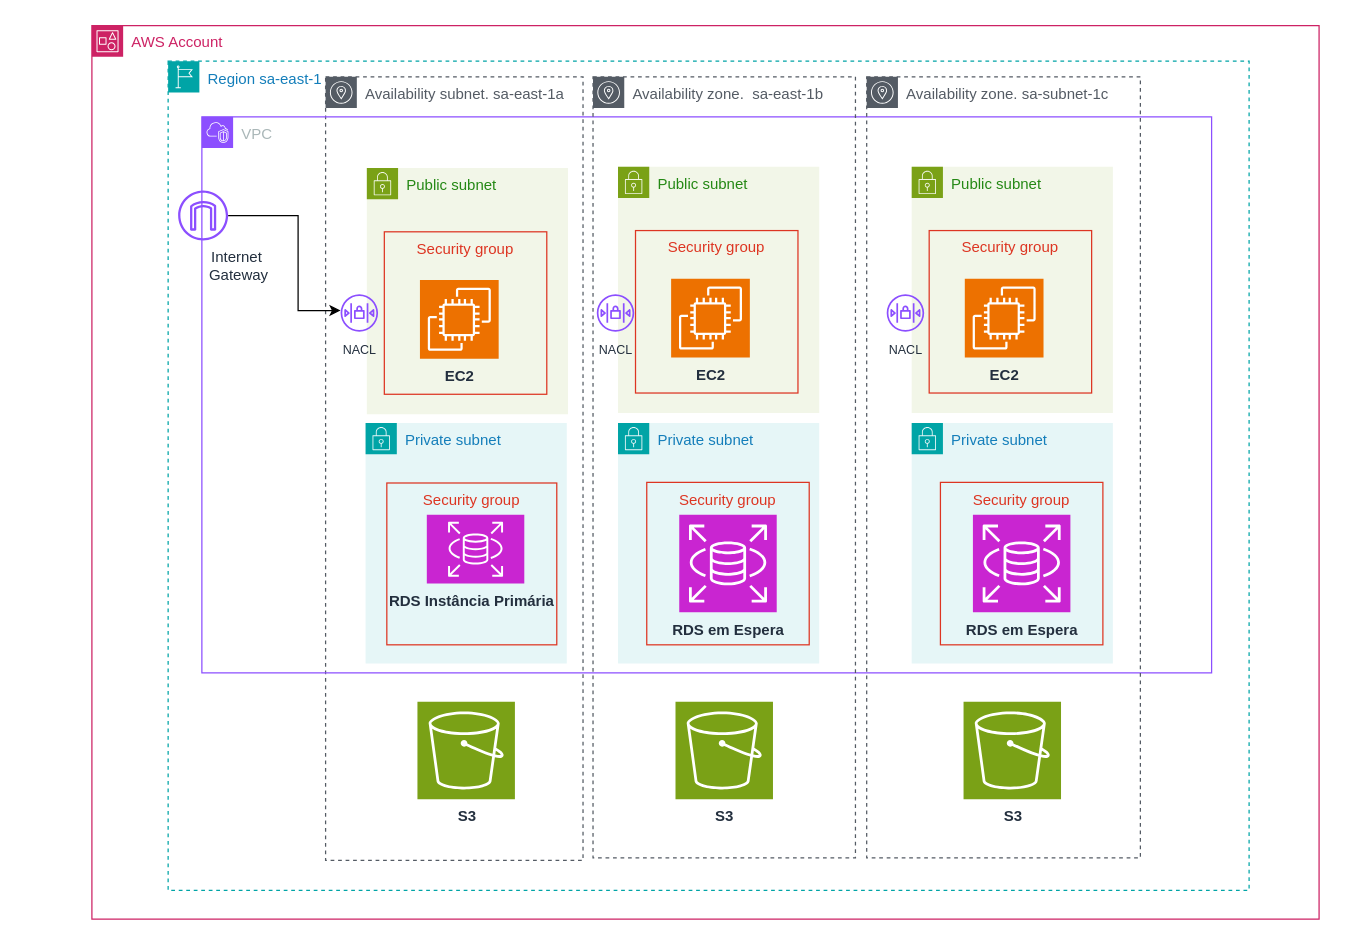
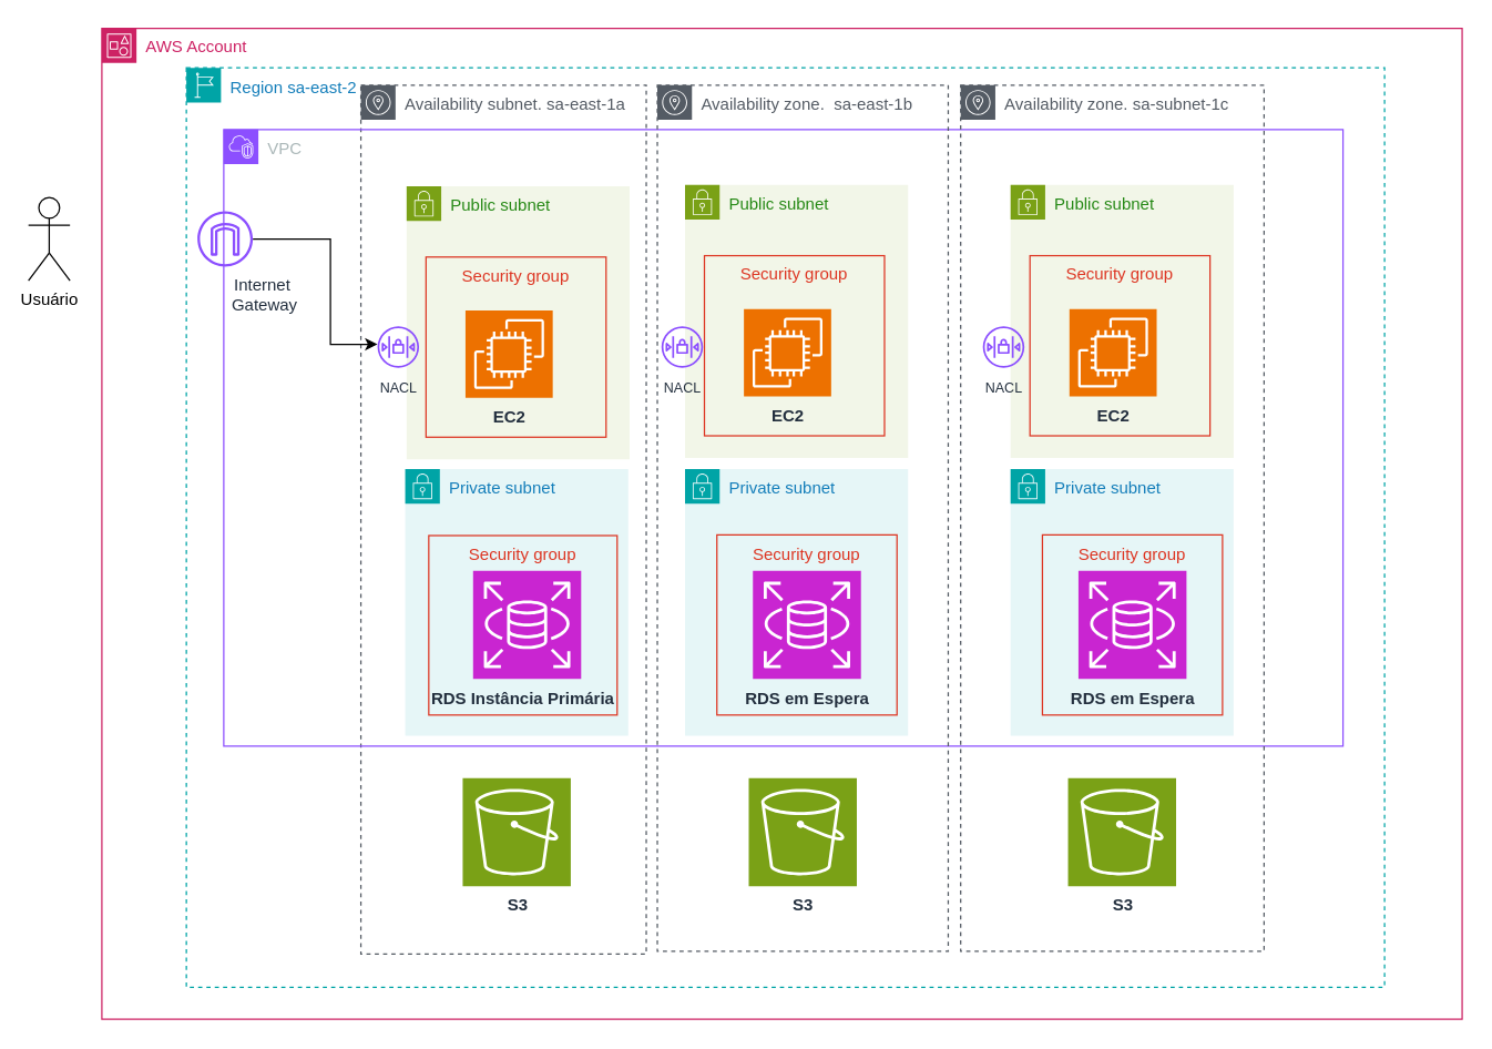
- <mxCell id="7" value="Region sa-east-1" style="points=[[0,0],[0.25,0],[0.5,0],[0.75,0],[1,0],[1,0.25],[1,0.5],[1,0.75],[1,1],[0.75,1],[0.5,1],[0.25,1],[0,1],[0,0.75],[0,0.5],[0,0.25]];outlineConnect=0;gradientColor=none;html=1;whiteSpace=wrap;fontSize=12;fontStyle=0;container=1;pointerEvents=0;collapsible=0;recursiveResize=0;shape=mxgraph.aws4.group;grIcon=mxgraph.aws4.group_region;strokeColor=#00A4A6;fillColor=none;verticalAlign=top;align=left;spacingLeft=30;fontColor=#147EBA;dashed=1;" parent="1" vertex="1"><mxGeometry x="134" y="48.5" width="865" height="663.5" as="geometry" /></mxCell>
+ <mxCell id="7" value="Region sa-east-2" style="points=[[0,0],[0.25,0],[0.5,0],[0.75,0],[1,0],[1,0.25],[1,0.5],[1,0.75],[1,1],[0.75,1],[0.5,1],[0.25,1],[0,1],[0,0.75],[0,0.5],[0,0.25]];outlineConnect=0;gradientColor=none;html=1;whiteSpace=wrap;fontSize=12;fontStyle=0;container=1;pointerEvents=0;collapsible=0;recursiveResize=0;shape=mxgraph.aws4.group;grIcon=mxgraph.aws4.group_region;strokeColor=#00A4A6;fillColor=none;verticalAlign=top;align=left;spacingLeft=30;fontColor=#147EBA;dashed=1;" parent="1" vertex="1"><mxGeometry x="134" y="48.5" width="865" height="663.5" as="geometry" /></mxCell>
+ <mxCell id="8" value="Usuário" style="shape=umlActor;verticalLabelPosition=bottom;verticalAlign=top;html=1;outlineConnect=0;" parent="1" vertex="1"><mxGeometry x="20" y="142" width="30" height="60" as="geometry" /></mxCell>
- <mxCell id="14" value="&lt;b&gt;RDS Instância Primária&amp;nbsp;&amp;nbsp;&lt;br&gt;&lt;/b&gt;" style="sketch=0;points=[[0,0,0],[0.25,0,0],[0.5,0,0],[0.75,0,0],[1,0,0],[0,1,0],[0.25,1,0],[0.5,1,0],[0.75,1,0],[1,1,0],[0,0.25,0],[0,0.5,0],[0,0.75,0],[1,0.25,0],[1,0.5,0],[1,0.75,0]];outlineConnect=0;fontColor=#232F3E;fillColor=#C925D1;strokeColor=#ffffff;dashed=0;verticalLabelPosition=bottom;verticalAlign=top;align=center;html=1;fontSize=12;fontStyle=0;aspect=fixed;shape=mxgraph.aws4.resourceIcon;resIcon=mxgraph.aws4.rds;" parent="12" vertex="1"><mxGeometry x="49" y="73.5" width="78" height="55" as="geometry" /></mxCell>
+ <mxCell id="14" value="&lt;b&gt;RDS Instância Primária&amp;nbsp;&amp;nbsp;&lt;br&gt;&lt;/b&gt;" style="sketch=0;points=[[0,0,0],[0.25,0,0],[0.5,0,0],[0.75,0,0],[1,0,0],[0,1,0],[0.25,1,0],[0.5,1,0],[0.75,1,0],[1,1,0],[0,0.25,0],[0,0.5,0],[0,0.75,0],[1,0.25,0],[1,0.5,0],[1,0.75,0]];outlineConnect=0;fontColor=#232F3E;fillColor=#C925D1;strokeColor=#ffffff;dashed=0;verticalLabelPosition=bottom;verticalAlign=top;align=center;html=1;fontSize=12;fontStyle=0;aspect=fixed;shape=mxgraph.aws4.resourceIcon;resIcon=mxgraph.aws4.rds;" parent="12" vertex="1"><mxGeometry x="49" y="73.5" width="78" height="78" as="geometry" /></mxCell>
